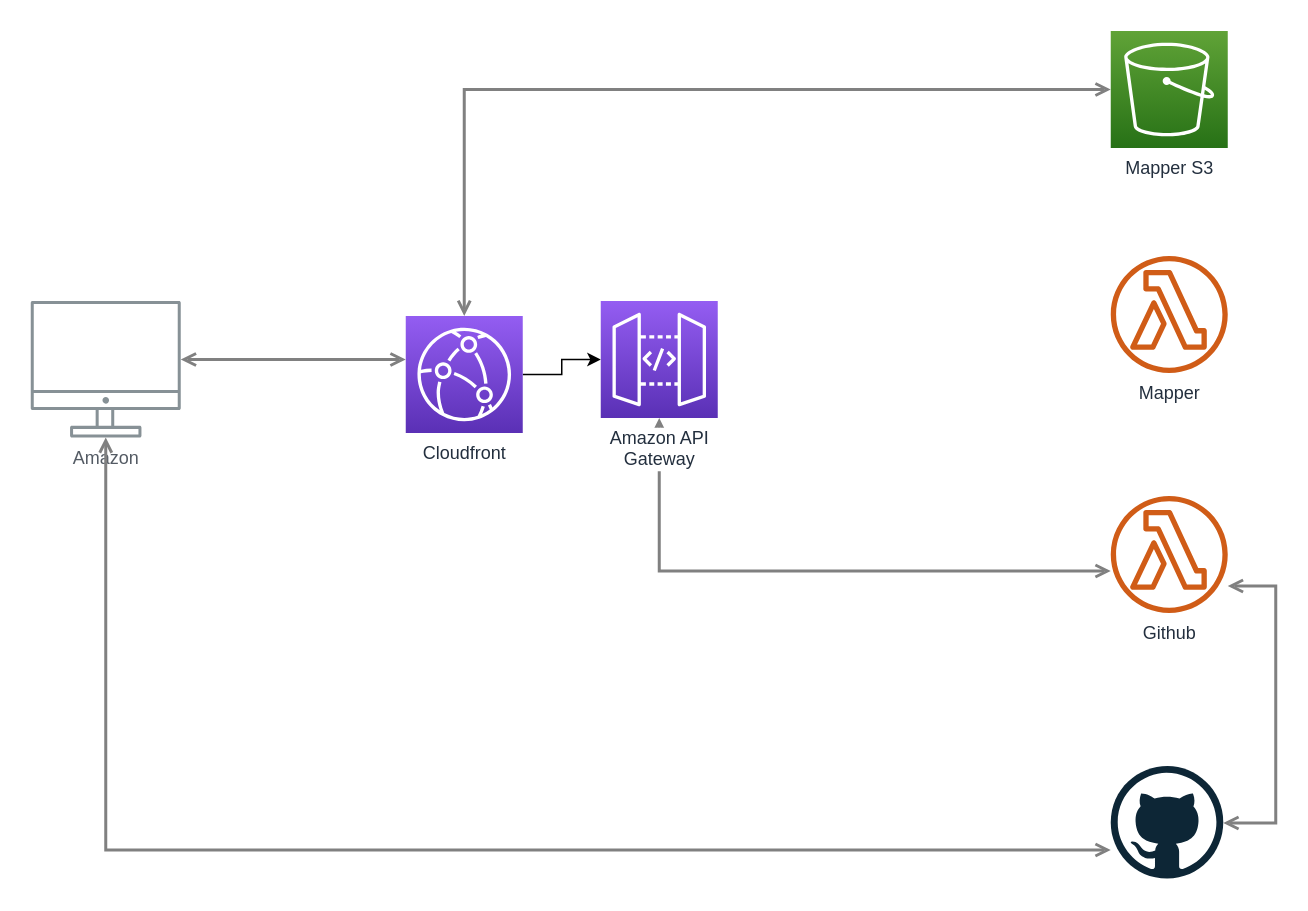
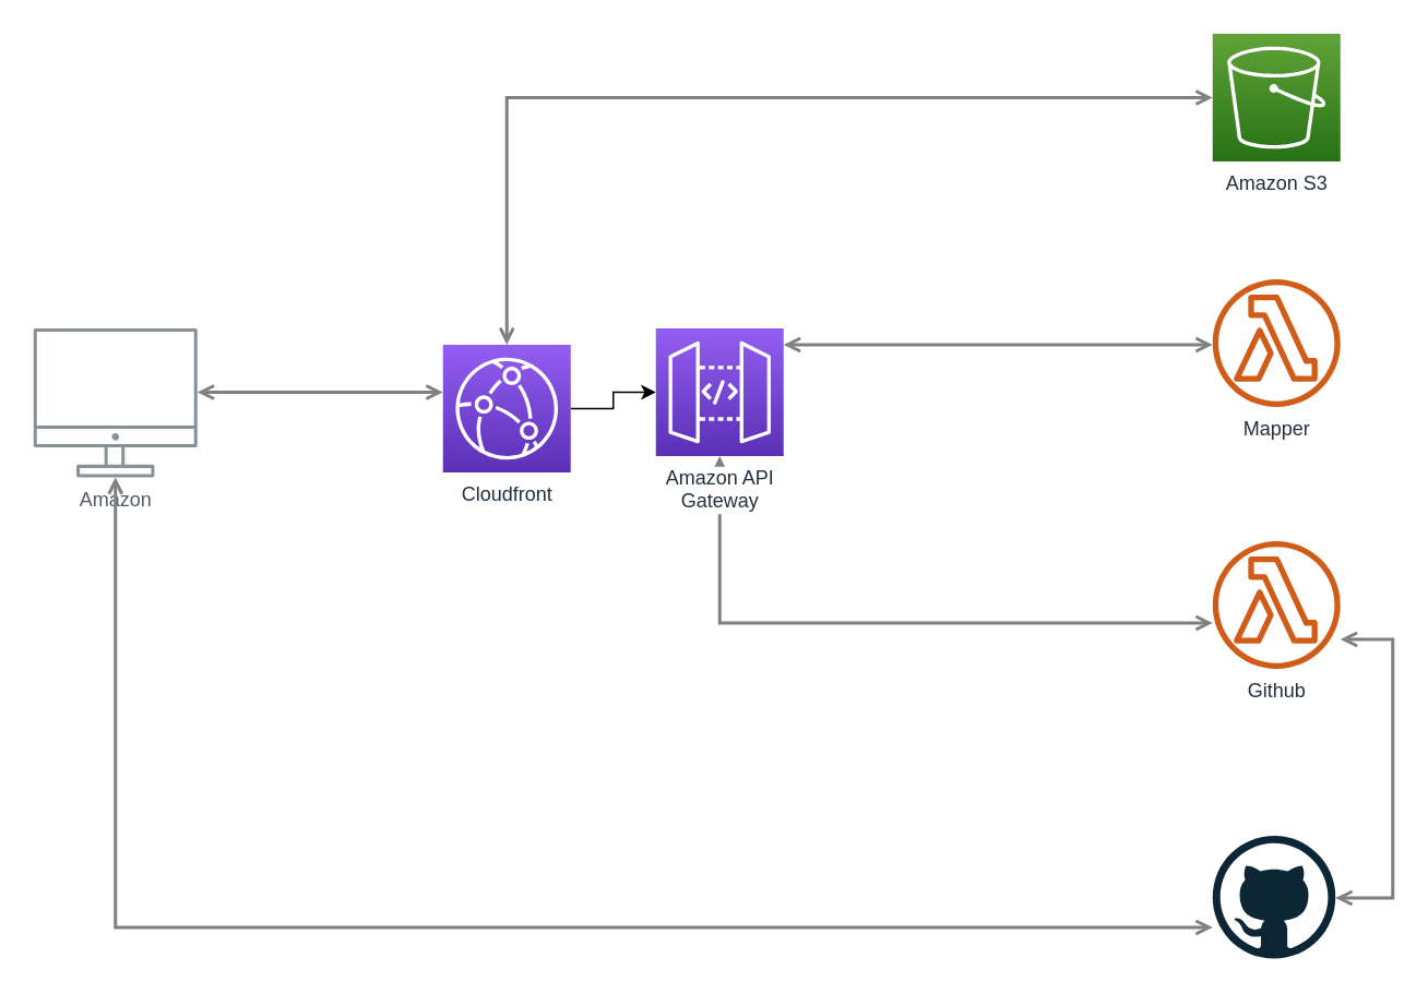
- <mxCell id="8" value="Mapper S3" style="outlineConnect=0;fontColor=#232F3E;gradientColor=#60A337;gradientDirection=north;fillColor=#277116;strokeColor=#ffffff;dashed=0;verticalLabelPosition=bottom;verticalAlign=top;align=center;html=1;fontSize=12;fontStyle=0;aspect=fixed;shape=mxgraph.aws4.resourceIcon;resIcon=mxgraph.aws4.s3;labelBackgroundColor=#ffffff;" parent="1" vertex="1"><mxGeometry x="740" y="20" width="78" height="78" as="geometry" /></mxCell>
+ <mxCell id="8" value="Amazon S3" style="outlineConnect=0;fontColor=#232F3E;gradientColor=#60A337;gradientDirection=north;fillColor=#277116;strokeColor=#ffffff;dashed=0;verticalLabelPosition=bottom;verticalAlign=top;align=center;html=1;fontSize=12;fontStyle=0;aspect=fixed;shape=mxgraph.aws4.resourceIcon;resIcon=mxgraph.aws4.s3;labelBackgroundColor=#ffffff;" parent="1" vertex="1"><mxGeometry x="740" y="20" width="78" height="78" as="geometry" /></mxCell>
+ <mxCell id="10" style="edgeStyle=orthogonalEdgeStyle;rounded=0;orthogonalLoop=1;jettySize=auto;html=1;startArrow=open;startFill=0;endArrow=open;endFill=0;strokeWidth=2;strokeColor=#808080;" parent="1" source="6" target="9" edge="1"><mxGeometry relative="1" as="geometry"><mxPoint x="310" y="401.5" as="sourcePoint" /><mxPoint x="548" y="420" as="targetPoint" /><Array as="points"><mxPoint x="720" y="210" /><mxPoint x="720" y="210" /></Array></mxGeometry></mxCell>
